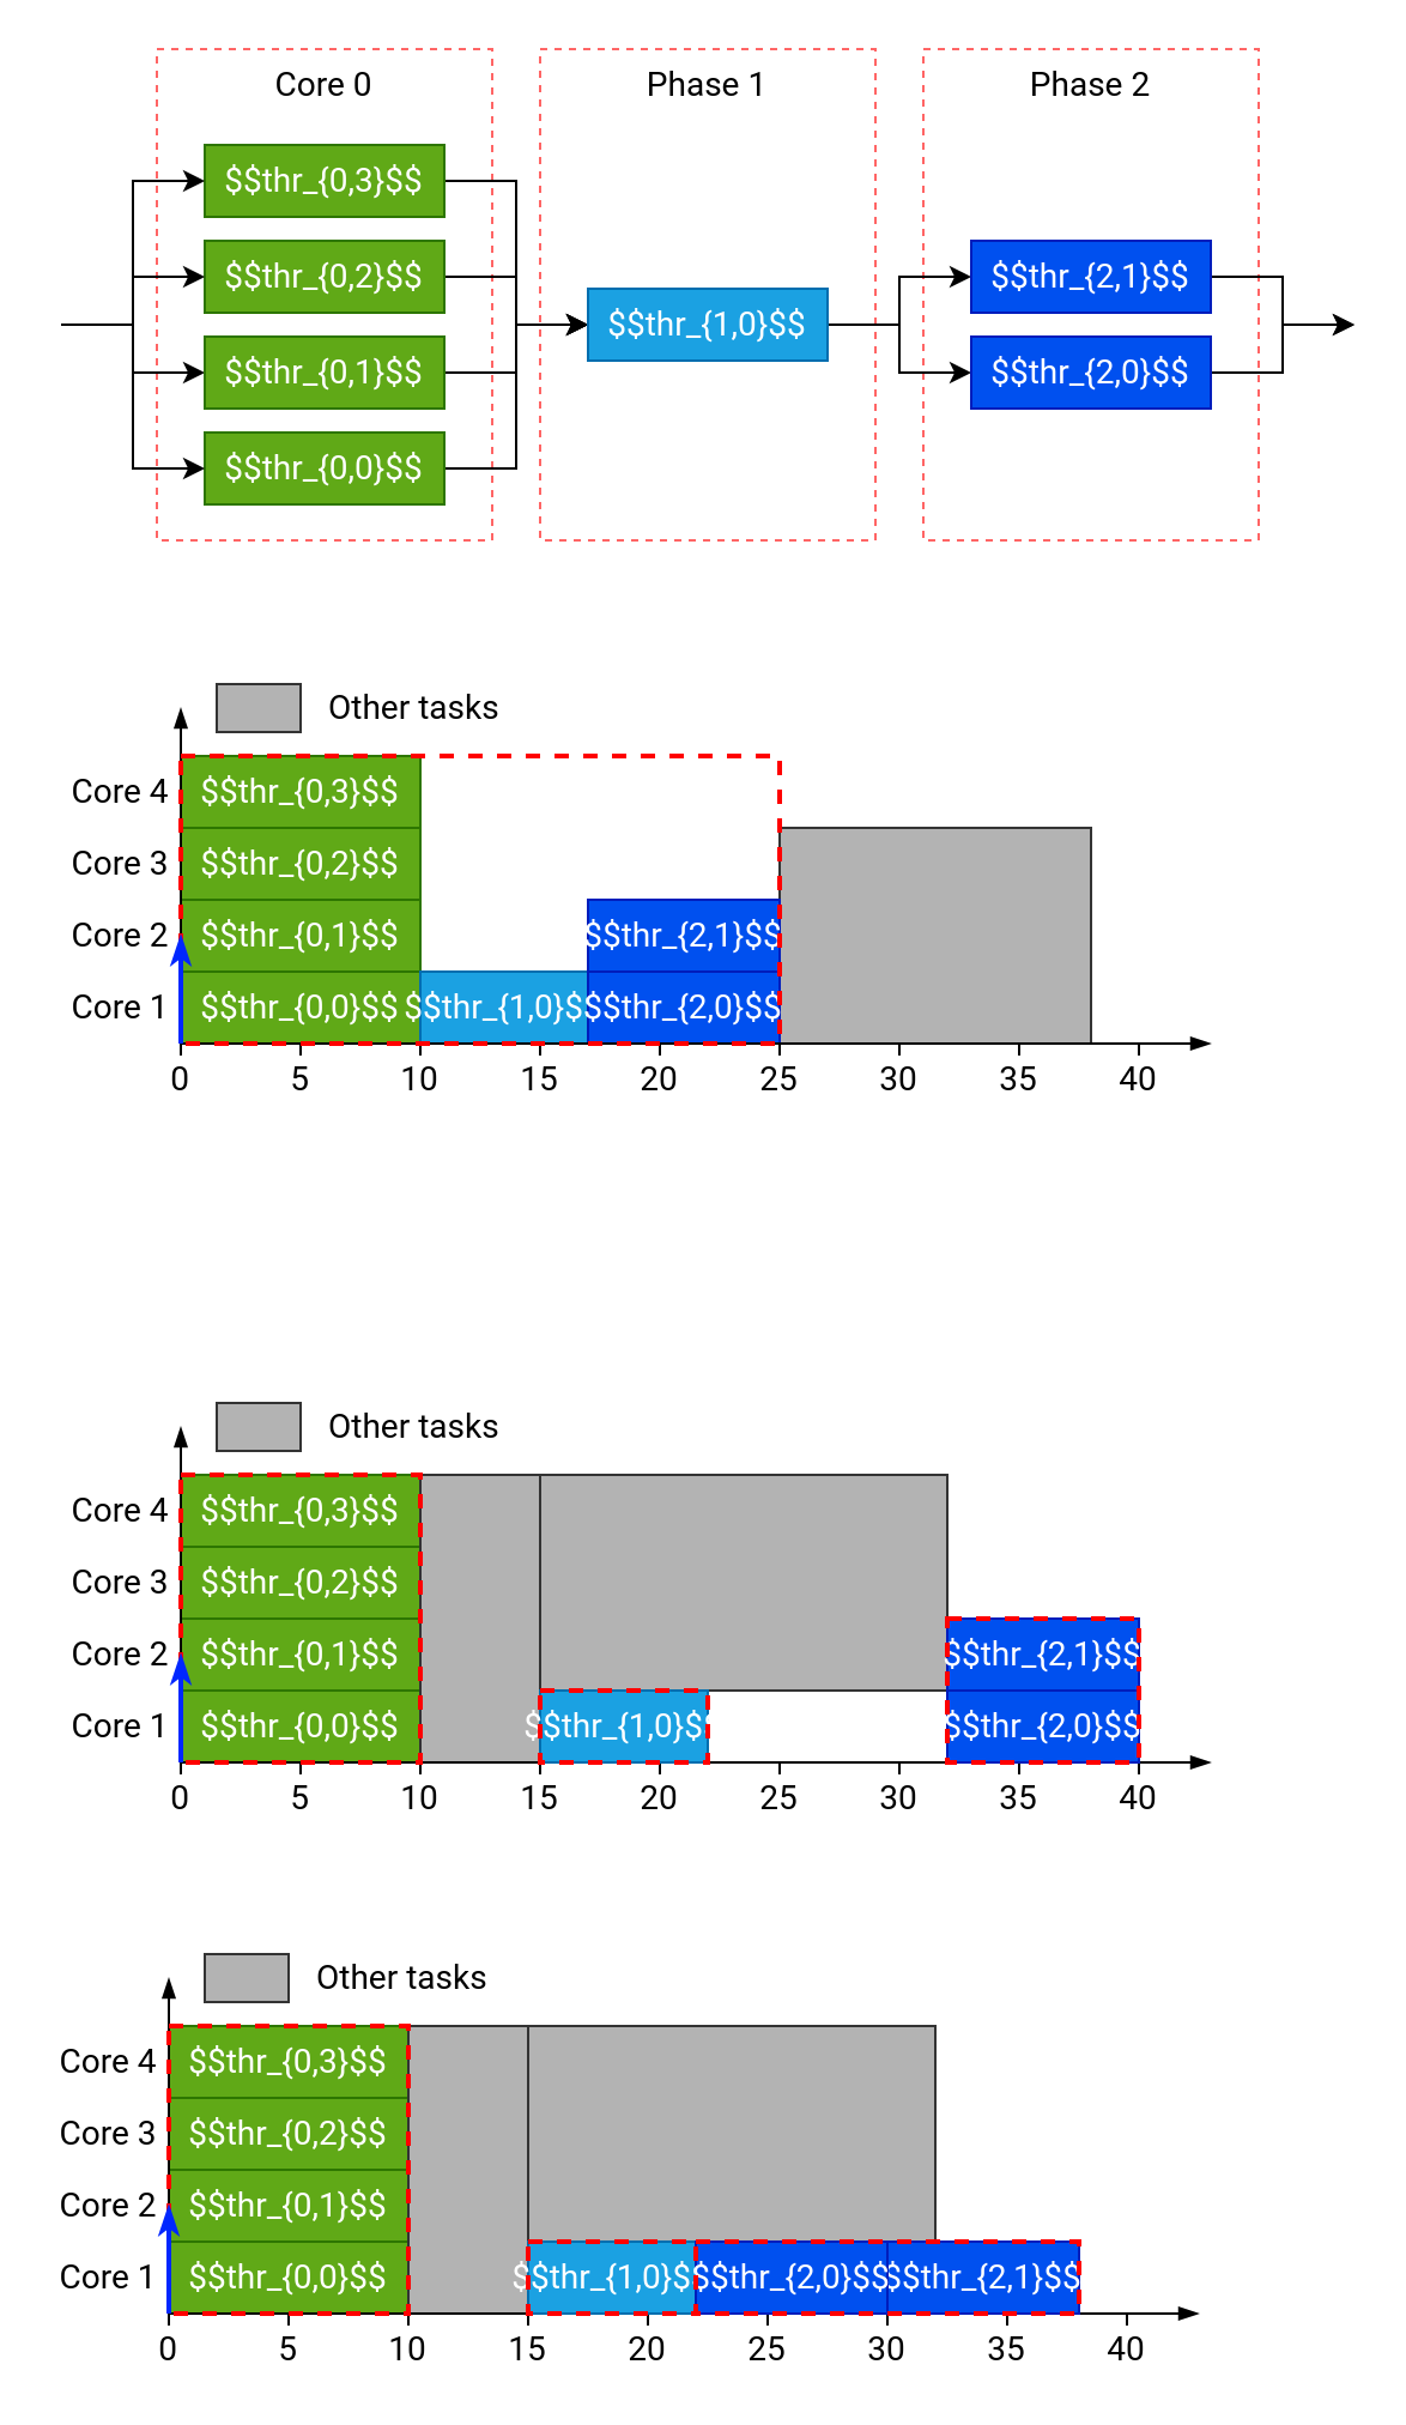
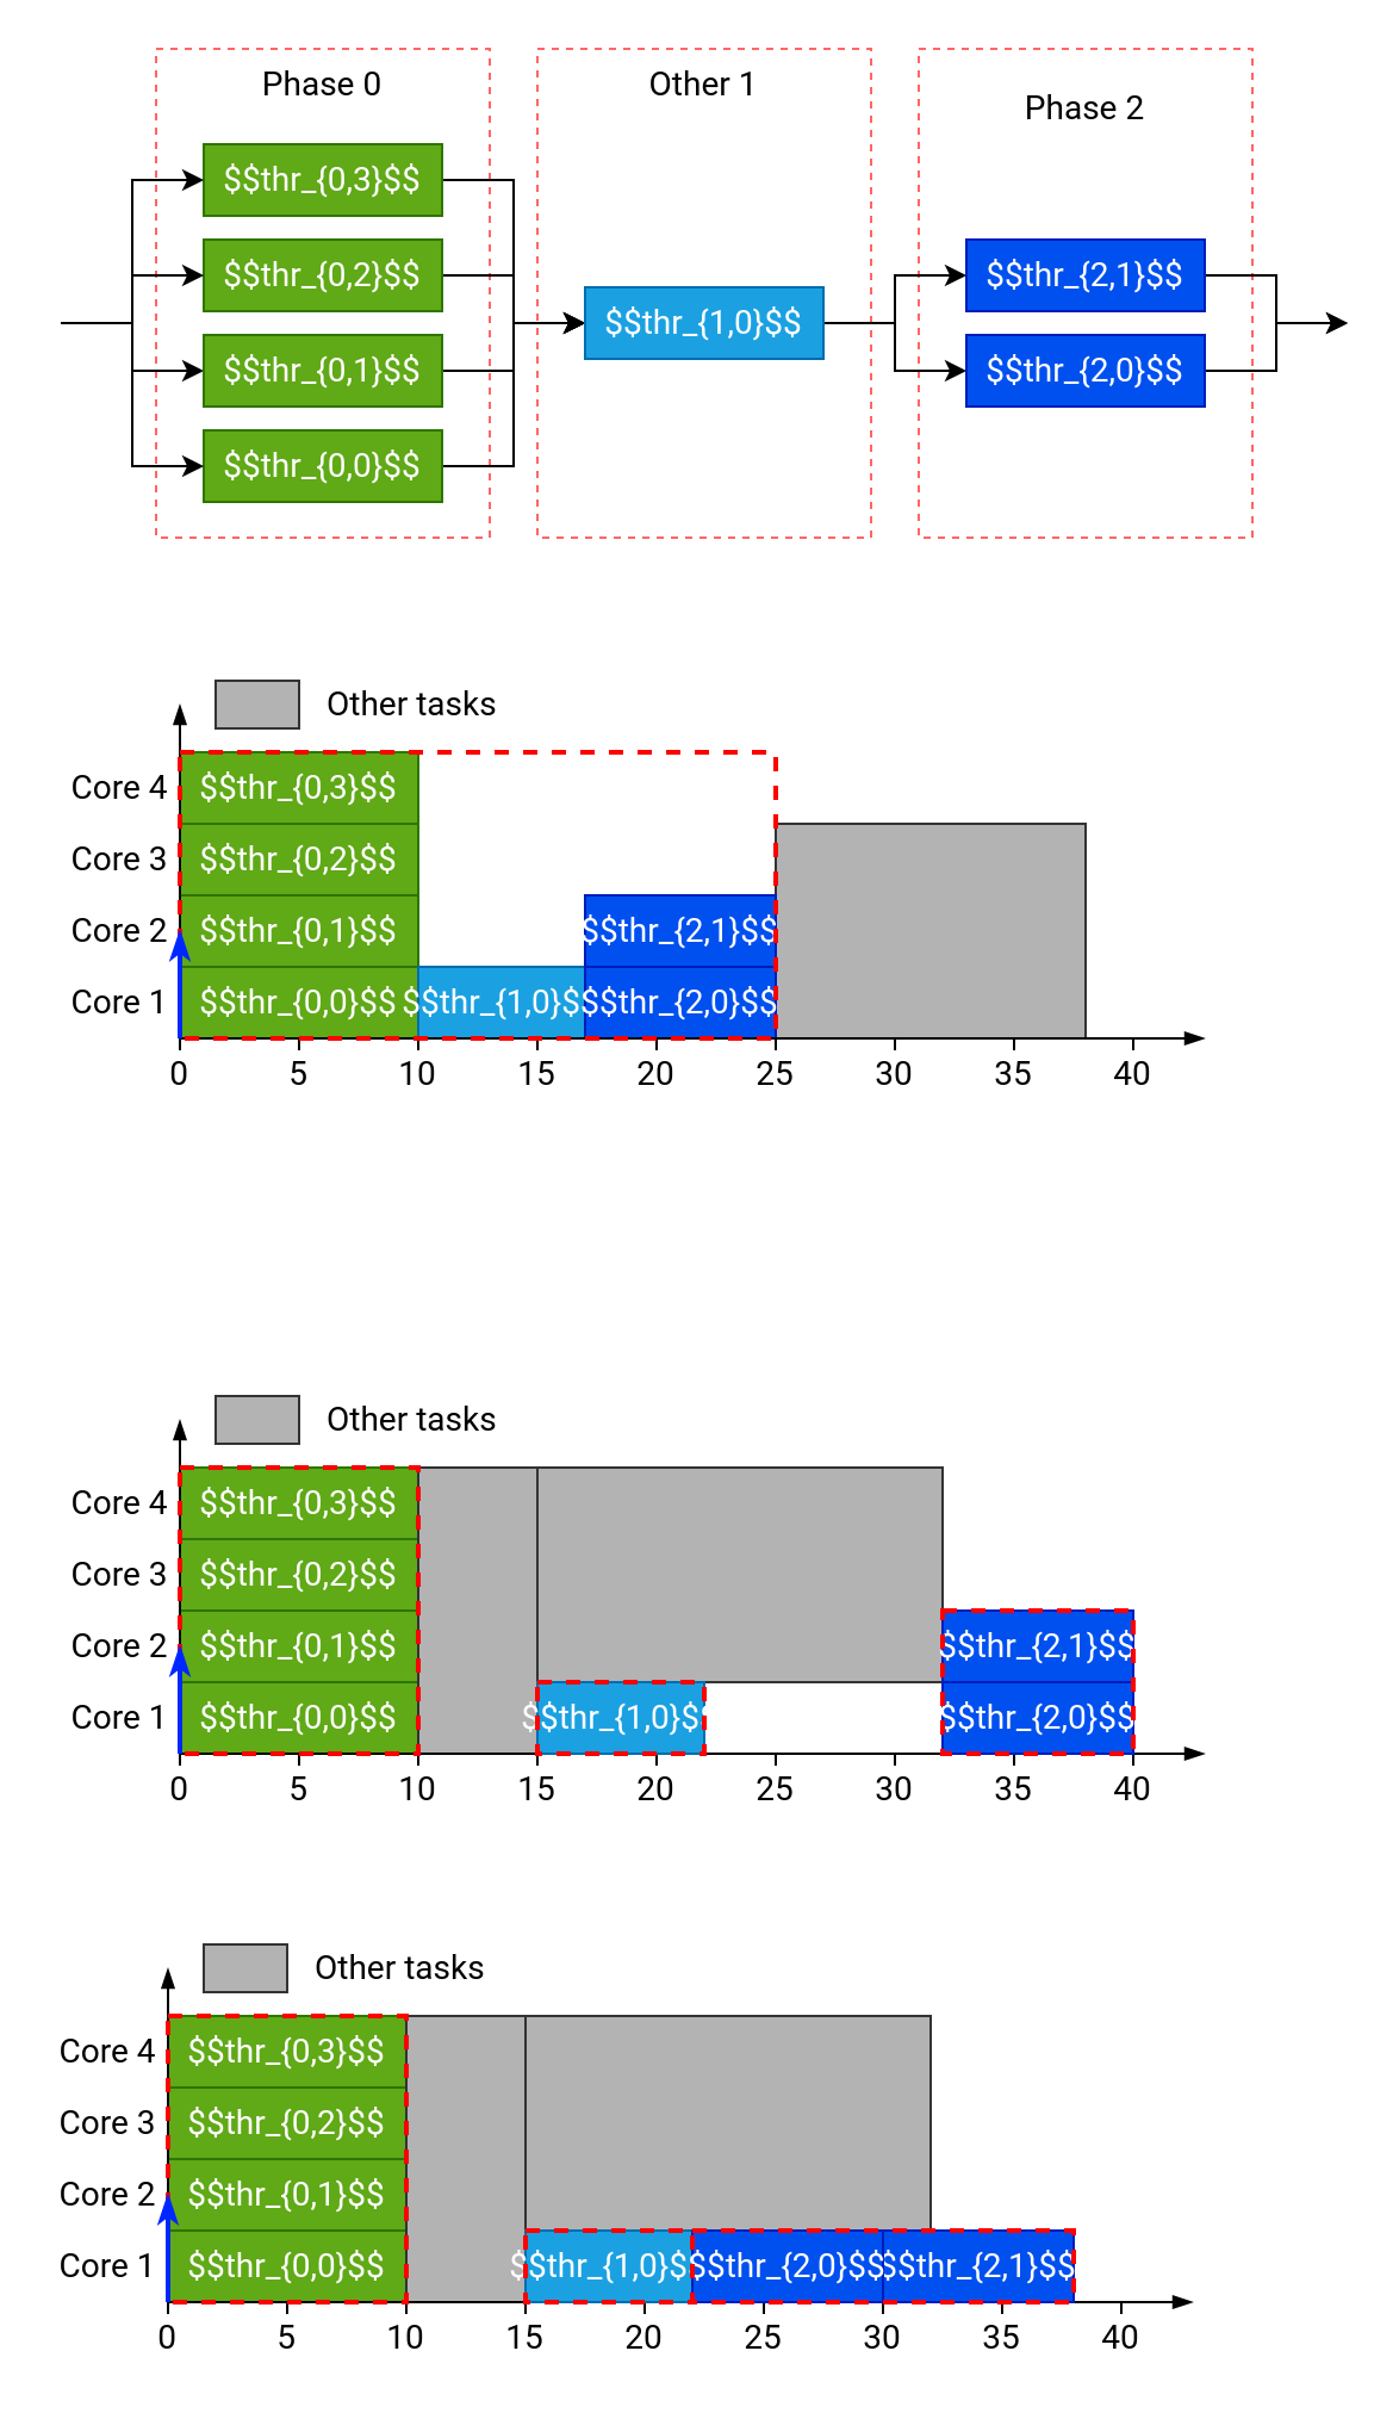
- <mxCell id="36" value="Core 0" style="text;html=1;strokeColor=none;fillColor=none;align=center;verticalAlign=middle;whiteSpace=wrap;rounded=0;fontSize=14;fontColor=#000000;fontFamily=Roboto;" parent="1" vertex="1"><mxGeometry x="100" y="25" width="70" height="20" as="geometry" /></mxCell>
+ <mxCell id="36" value="Phase 0" style="text;html=1;strokeColor=none;fillColor=none;align=center;verticalAlign=middle;whiteSpace=wrap;rounded=0;fontSize=14;fontColor=#000000;fontFamily=Roboto;" parent="1" vertex="1"><mxGeometry x="100" y="25" width="70" height="20" as="geometry" /></mxCell>
- <mxCell id="37" value="Phase 1" style="text;html=1;strokeColor=none;fillColor=none;align=center;verticalAlign=middle;whiteSpace=wrap;rounded=0;fontSize=14;fontColor=#000000;fontFamily=Roboto;" parent="1" vertex="1"><mxGeometry x="260" y="25" width="70" height="20" as="geometry" /></mxCell>
+ <mxCell id="37" value="Other 1" style="text;html=1;strokeColor=none;fillColor=none;align=center;verticalAlign=middle;whiteSpace=wrap;rounded=0;fontSize=14;fontColor=#000000;fontFamily=Roboto;" parent="1" vertex="1"><mxGeometry x="260" y="25" width="70" height="20" as="geometry" /></mxCell>
- <mxCell id="38" value="Phase 2" style="text;html=1;strokeColor=none;fillColor=none;align=center;verticalAlign=middle;whiteSpace=wrap;rounded=0;fontSize=14;fontColor=#000000;fontFamily=Roboto;" parent="1" vertex="1"><mxGeometry x="420" y="25" width="70" height="20" as="geometry" /></mxCell>
+ <mxCell id="38" value="Phase 2" style="text;html=1;strokeColor=none;fillColor=none;align=center;verticalAlign=middle;whiteSpace=wrap;rounded=0;fontSize=14;fontColor=#000000;fontFamily=Roboto;" parent="1" vertex="1"><mxGeometry x="420" y="35" width="70" height="20" as="geometry" /></mxCell>
